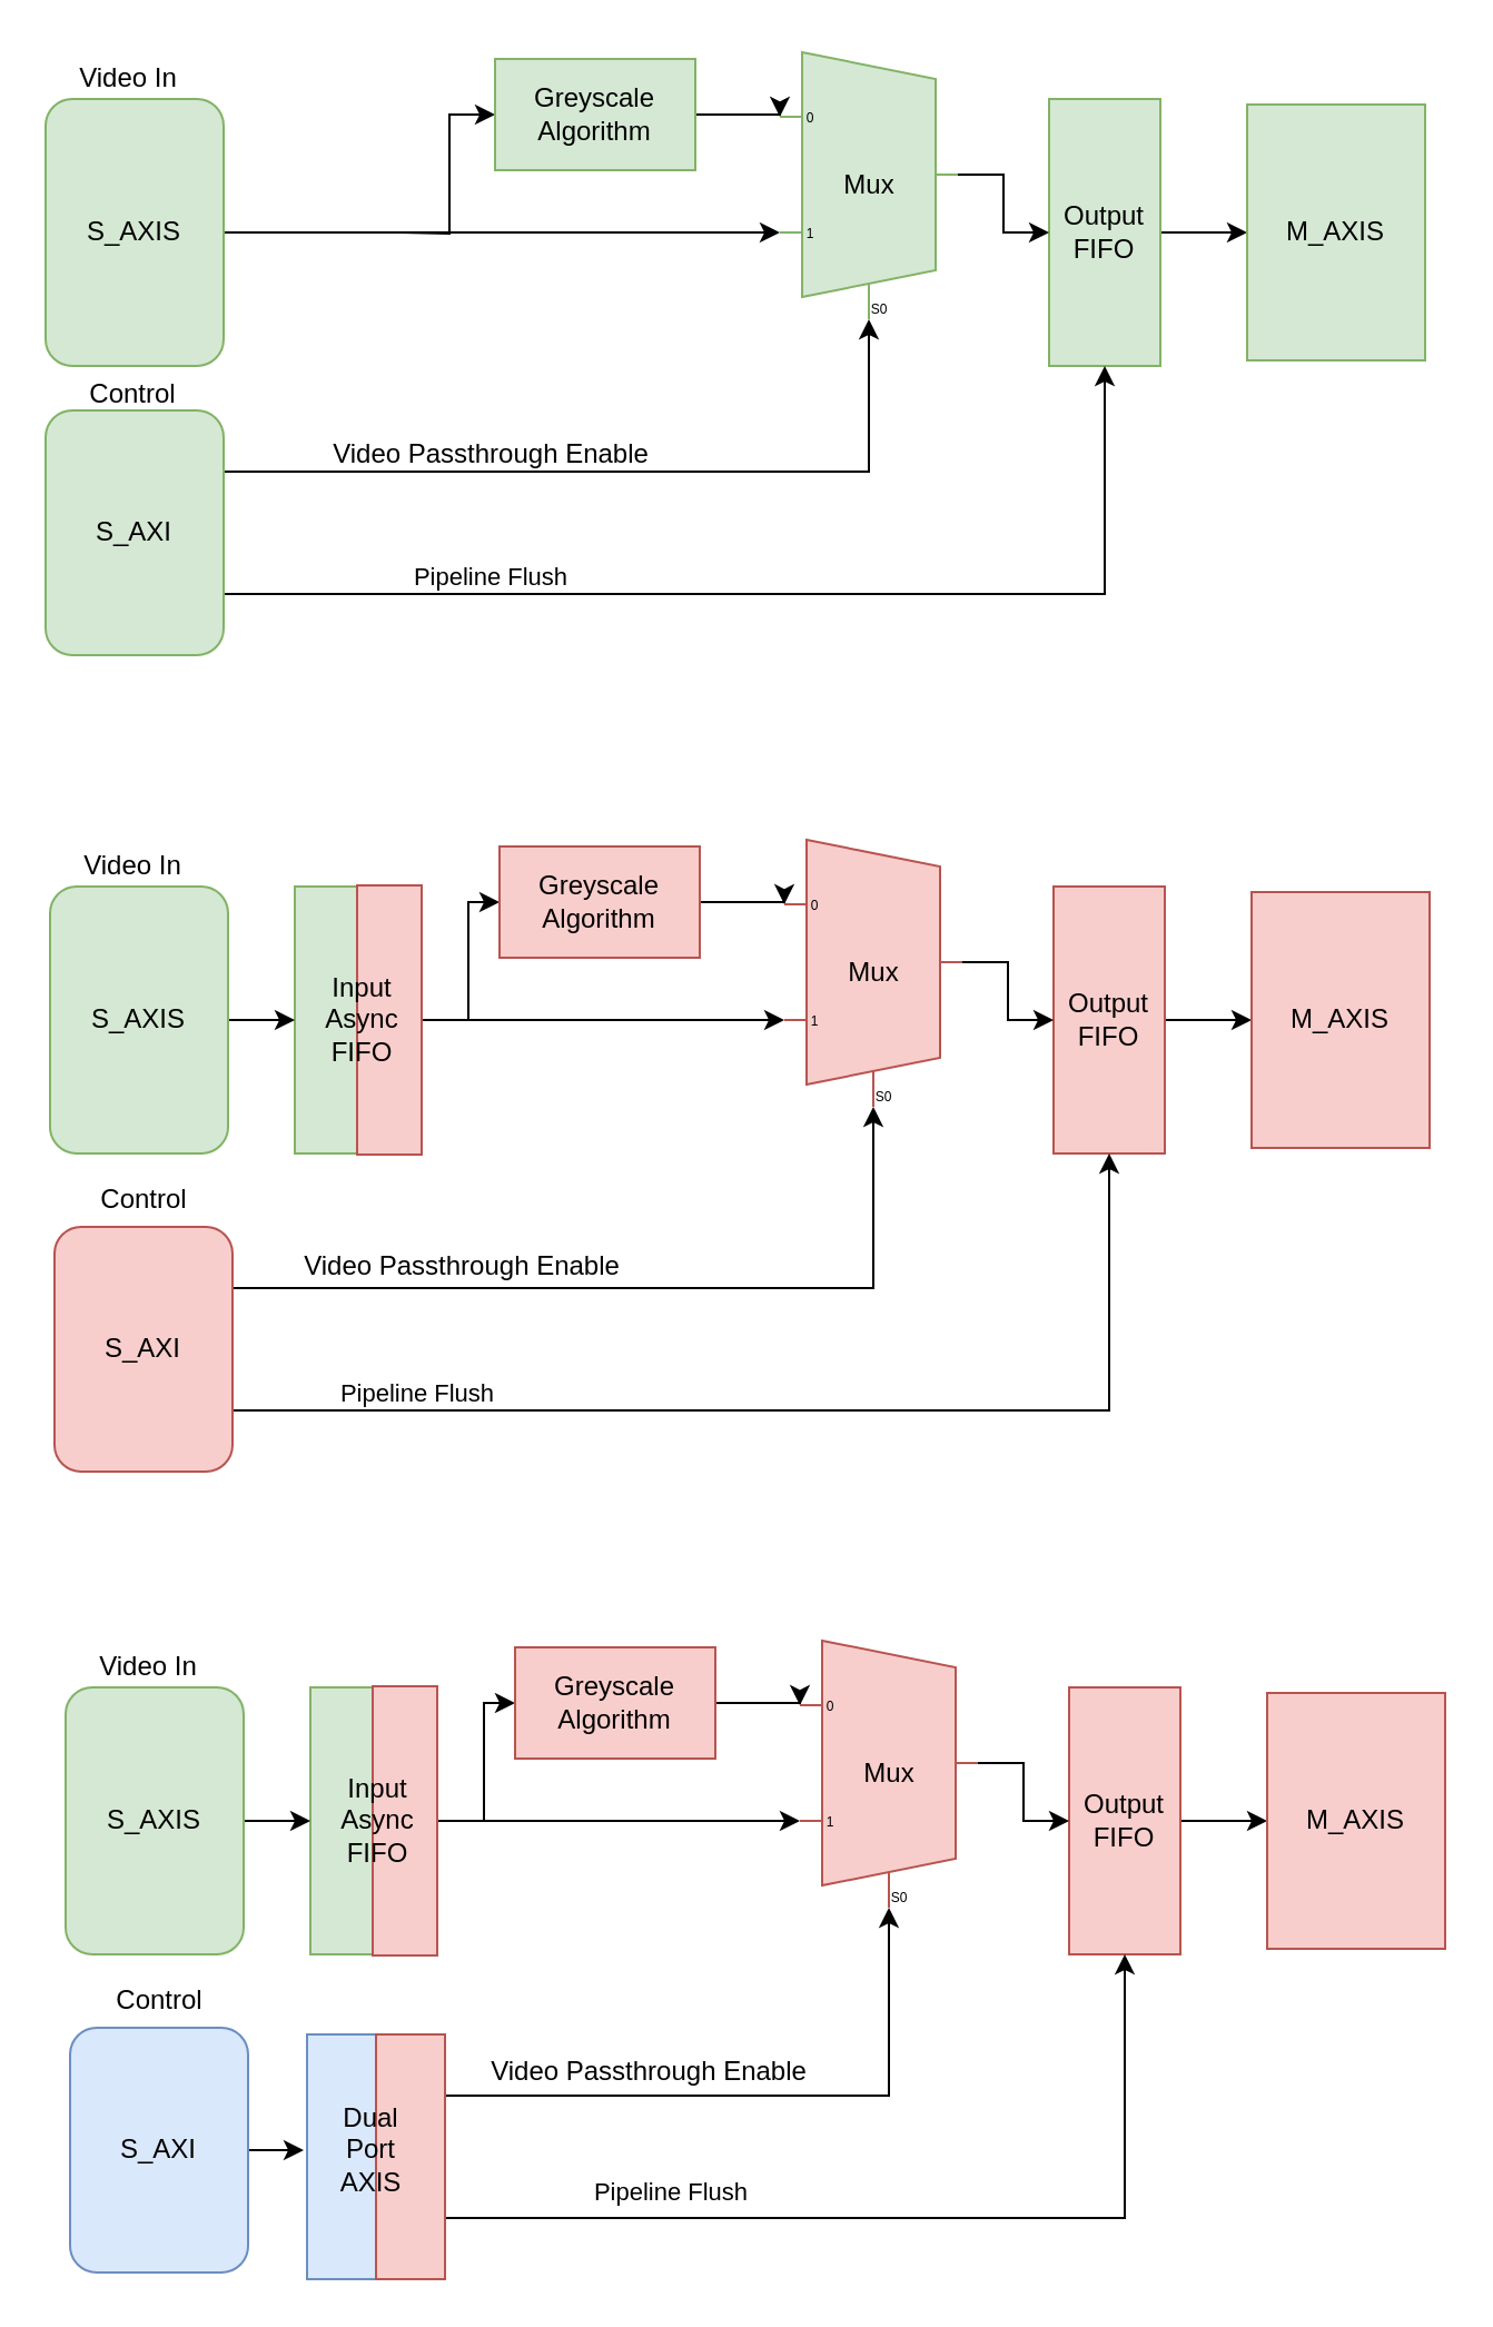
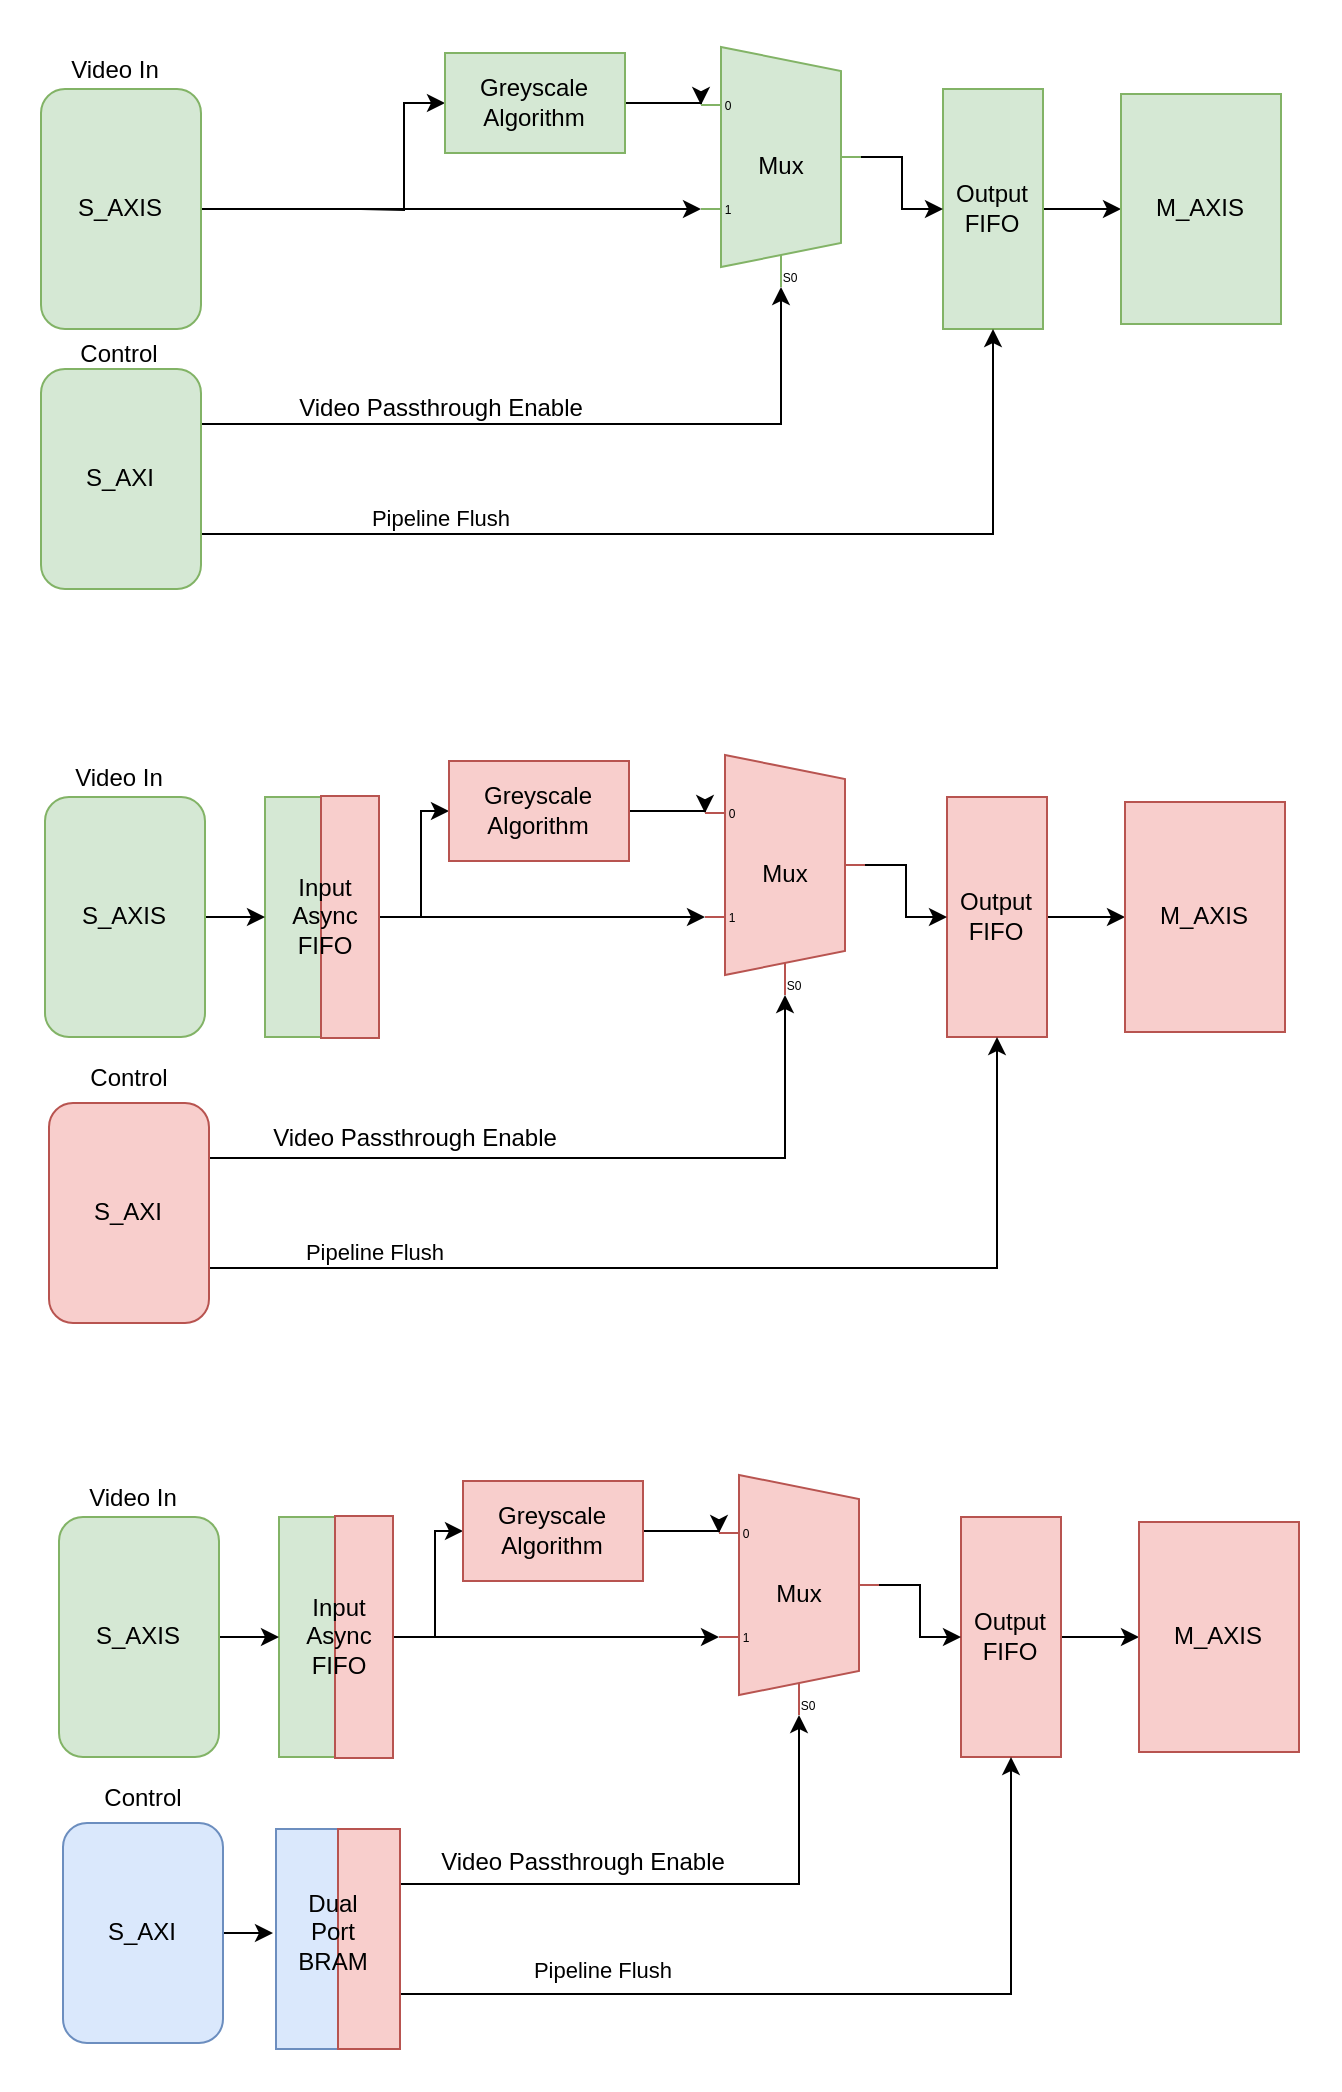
- <mxCell id="63" value="Dual&lt;br&gt;Port&lt;br&gt;AXIS" style="text;html=1;align=center;verticalAlign=middle;resizable=0;points=[];autosize=1;strokeColor=none;fillColor=none;" parent="1" vertex="1"><mxGeometry x="136" y="936" width="60" height="60" as="geometry" /></mxCell>
+ <mxCell id="63" value="Dual&lt;br&gt;Port&lt;br&gt;BRAM" style="text;html=1;align=center;verticalAlign=middle;resizable=0;points=[];autosize=1;strokeColor=none;fillColor=none;" parent="1" vertex="1"><mxGeometry x="136" y="936" width="60" height="60" as="geometry" /></mxCell>
